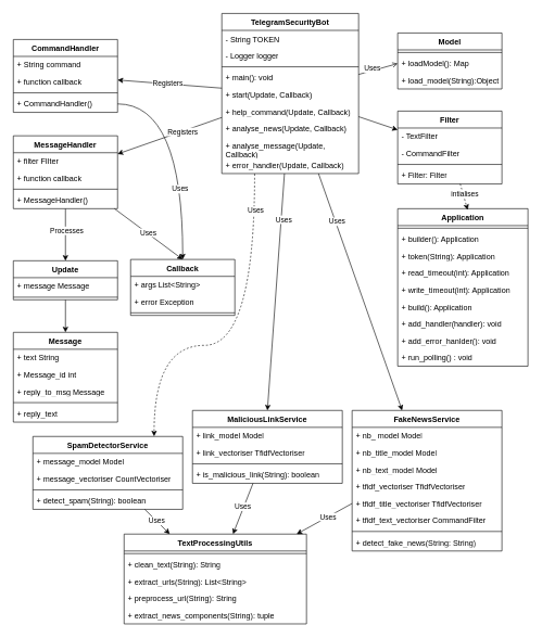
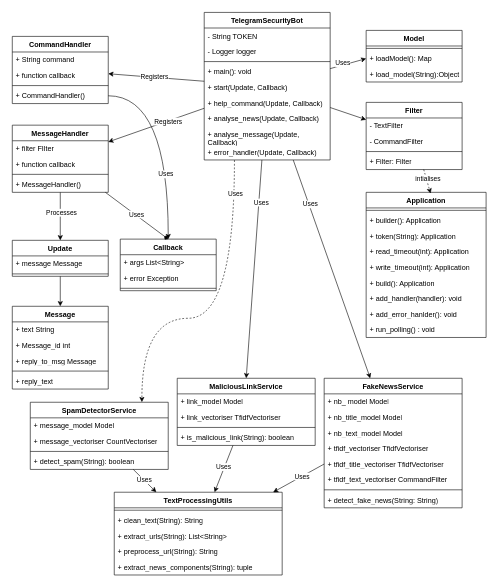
- <mxCell id="10" style="rounded=0;orthogonalLoop=1;jettySize=auto;html=1;entryX=0;entryY=0.5;entryDx=0;entryDy=0;jumpStyle=arc;endArrow=open;" edge="1" parent="1" source="13" target="70"><mxGeometry relative="1" as="geometry" /></mxCell>
+ <mxCell id="10" style="rounded=0;orthogonalLoop=1;jettySize=auto;html=1;entryX=0;entryY=0.5;entryDx=0;entryDy=0;jumpStyle=arc;" edge="1" parent="1" source="13" target="70"><mxGeometry relative="1" as="geometry" /></mxCell>
- <mxCell id="61" style="rounded=0;orthogonalLoop=1;jettySize=auto;html=1;entryX=0.5;entryY=0;entryDx=0;entryDy=0;" edge="1" parent="1" source="63" target="32"><mxGeometry relative="1" as="geometry" /></mxCell>
+ <mxCell id="61" style="rounded=0;orthogonalLoop=1;jettySize=auto;html=1;entryX=0.5;entryY=0;entryDx=0;entryDy=0;endArrow=diamond;" edge="1" parent="1" source="63" target="32"><mxGeometry relative="1" as="geometry" /></mxCell>
